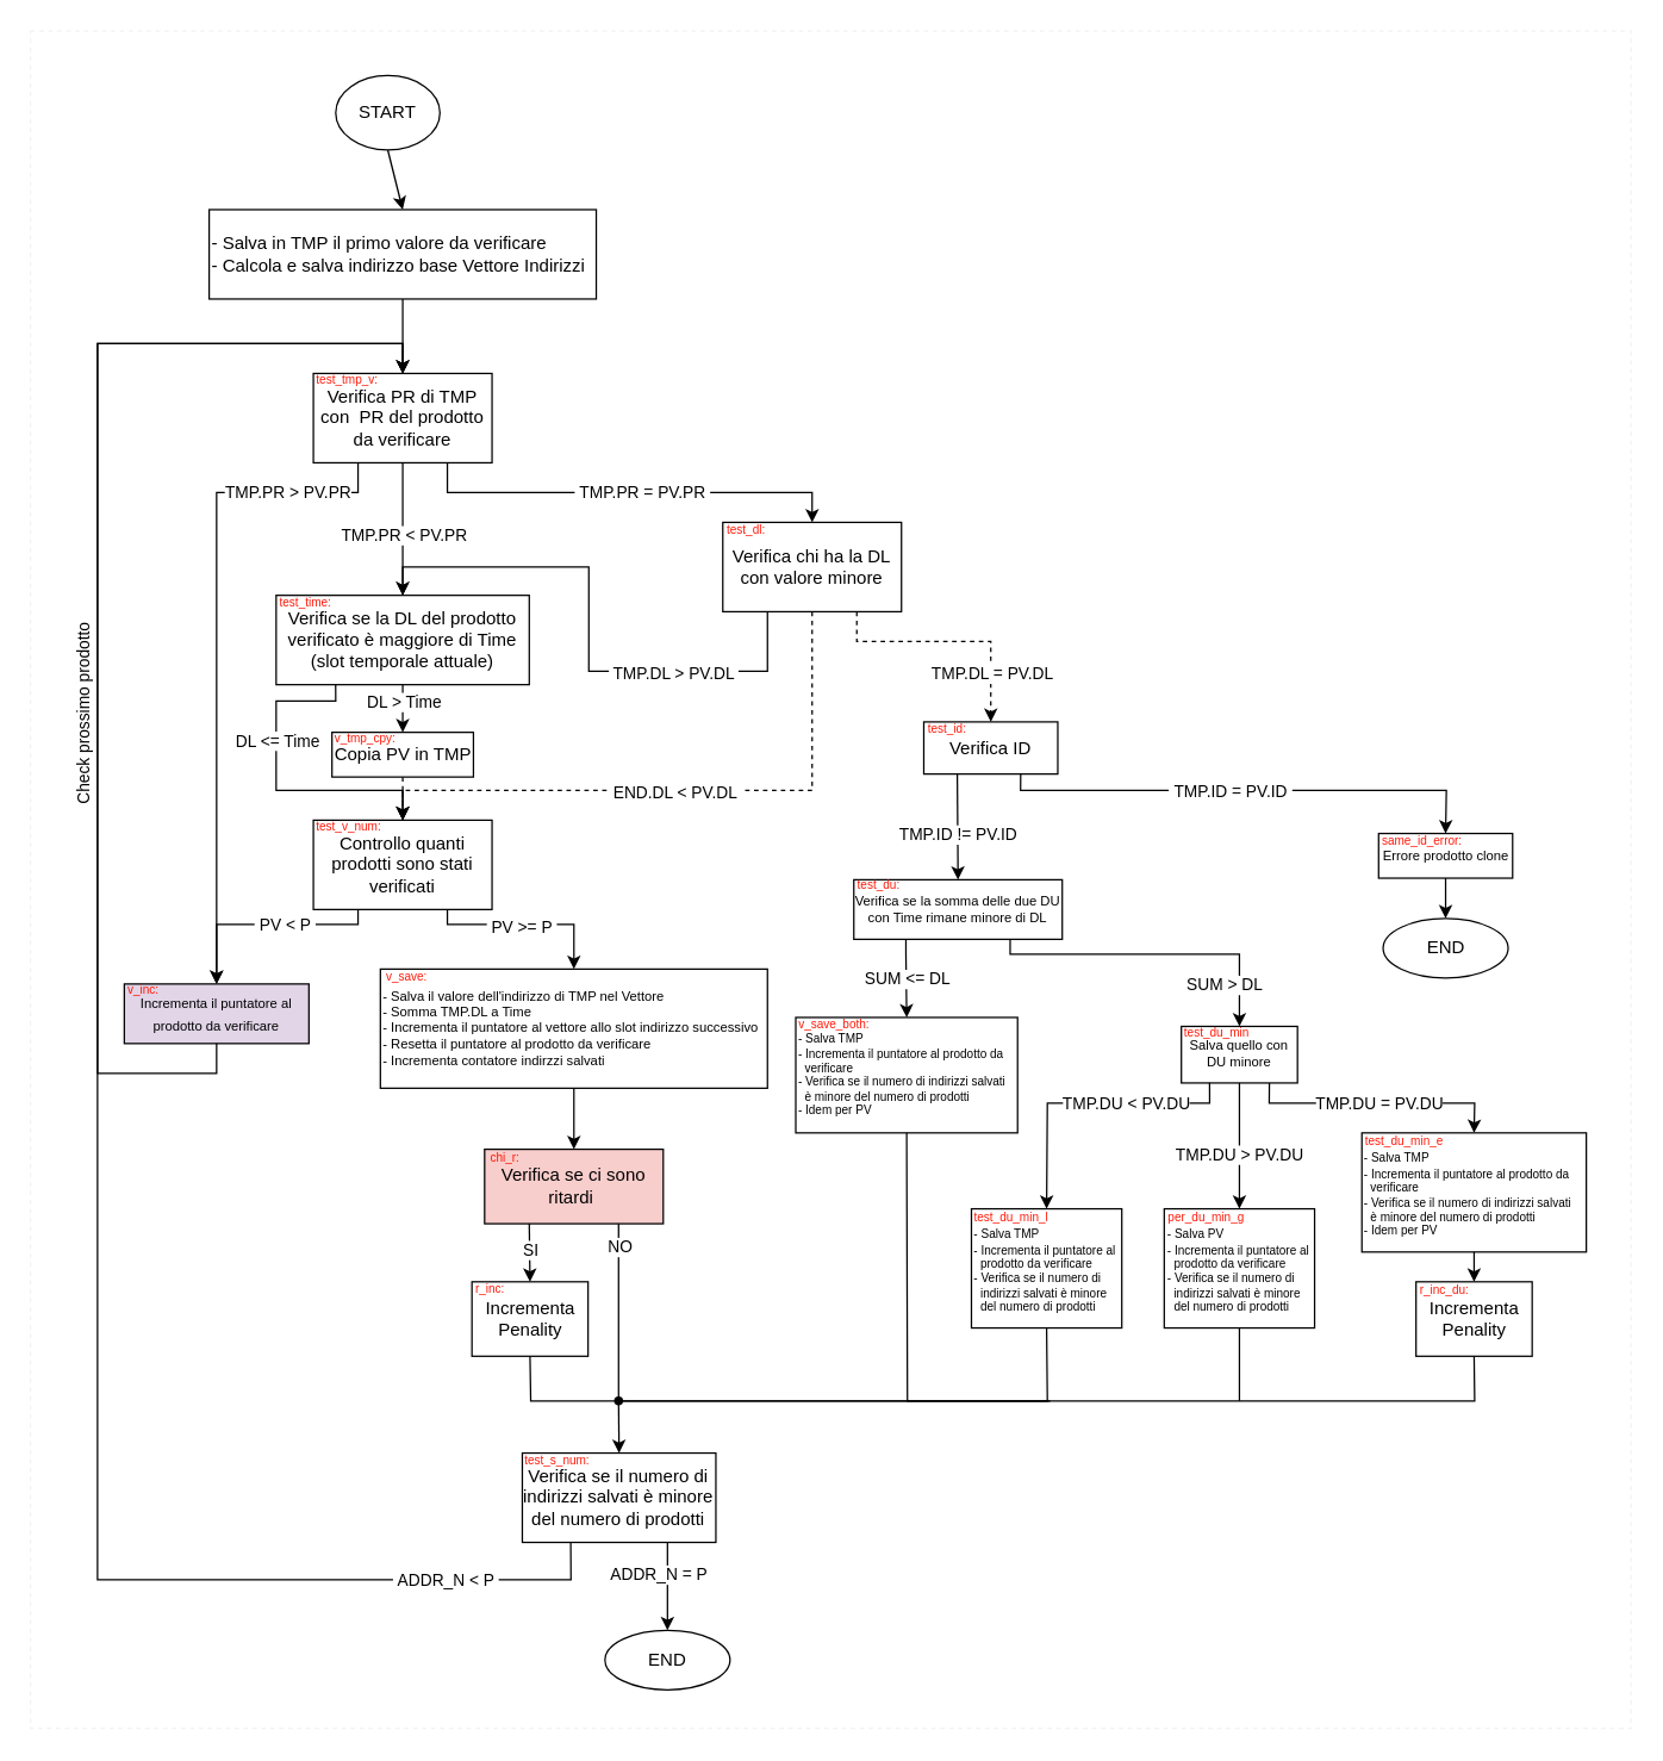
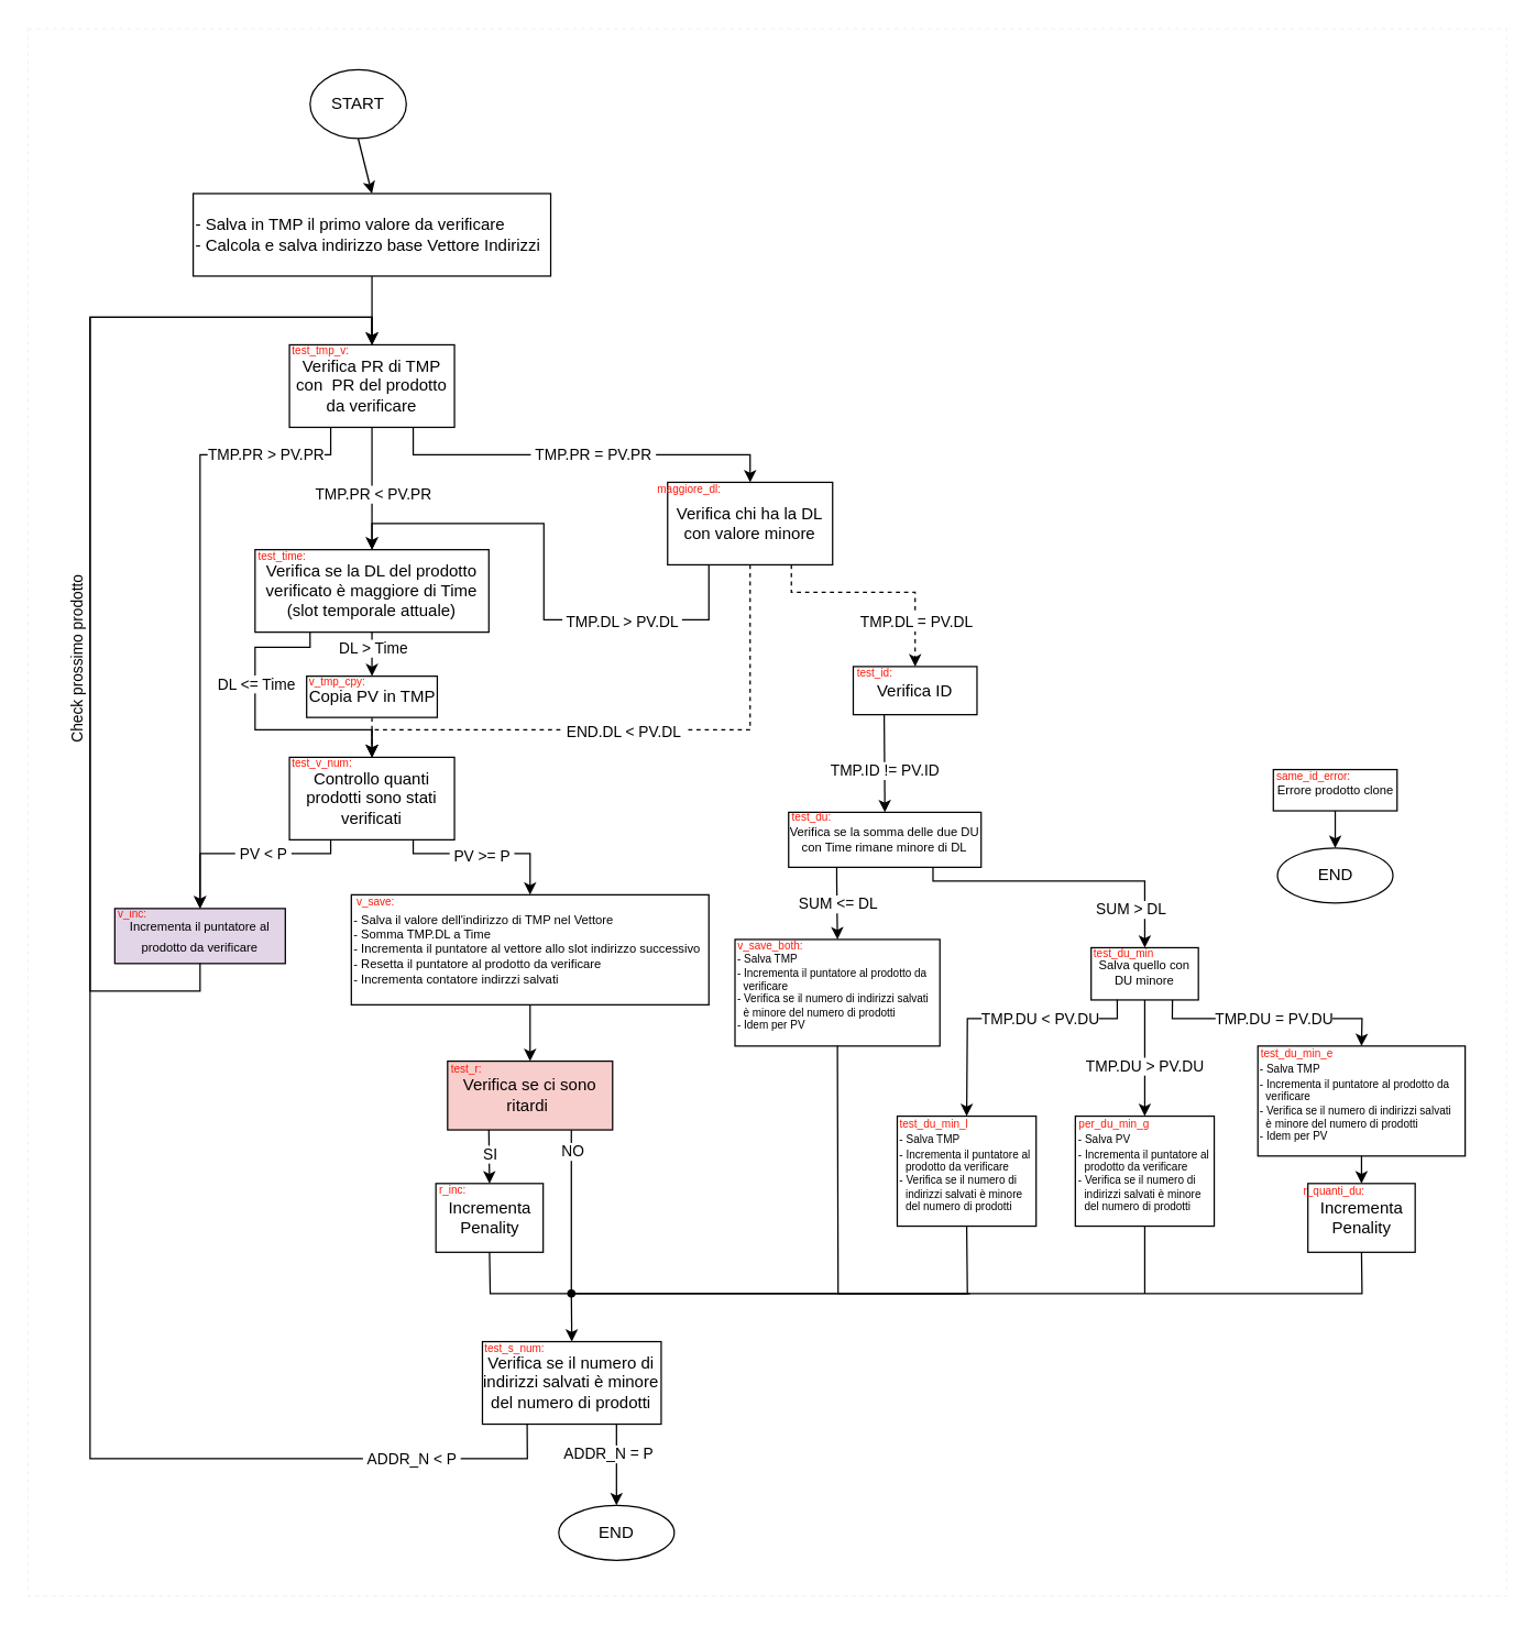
- <mxCell id="62" value="&lt;font style=&quot;font-size: 8px;&quot; color=&quot;#ff1808&quot;&gt;test_dl:&lt;/font&gt;" style="text;html=1;align=center;verticalAlign=middle;whiteSpace=wrap;rounded=0;" parent="1" vertex="1"><mxGeometry x="471" y="339" width="60" height="30" as="geometry" /></mxCell>
+ <mxCell id="62" value="&lt;font style=&quot;font-size: 8px;&quot; color=&quot;#ff1808&quot;&gt;maggiore_dl:&lt;/font&gt;" style="text;html=1;align=center;verticalAlign=middle;whiteSpace=wrap;rounded=0;" parent="1" vertex="1"><mxGeometry x="471" y="339" width="60" height="30" as="geometry" /></mxCell>
- <mxCell id="37" value="" style="endArrow=classic;html=1;rounded=0;entryX=0.5;entryY=0;entryDx=0;entryDy=0;exitX=0.723;exitY=1;exitDx=0;exitDy=0;exitPerimeter=0;" parent="1" source="33" target="36" edge="1"><mxGeometry width="50" height="50" relative="1" as="geometry"><mxPoint x="535" y="600" as="sourcePoint" /><mxPoint x="585" y="550" as="targetPoint" /><Array as="points"><mxPoint x="685" y="530" /><mxPoint x="971" y="530" /></Array></mxGeometry></mxCell>
- <mxCell id="38" value="&amp;nbsp;TMP.ID = PV.ID&amp;nbsp;" style="edgeLabel;html=1;align=center;verticalAlign=middle;resizable=0;points=[];" parent="37" vertex="1" connectable="0"><mxGeometry x="0.661" relative="1" as="geometry"><mxPoint x="-119" as="offset" /></mxGeometry></mxCell>
- <mxCell id="93" value="&lt;font style=&quot;font-size: 8px;&quot; color=&quot;#ff1808&quot;&gt;chi_r:&lt;/font&gt;" style="text;html=1;align=center;verticalAlign=middle;whiteSpace=wrap;rounded=0;" parent="1" vertex="1"><mxGeometry x="309" y="761" width="60" height="30" as="geometry" /></mxCell>
+ <mxCell id="93" value="&lt;font style=&quot;font-size: 8px;&quot; color=&quot;#ff1808&quot;&gt;test_r:&lt;/font&gt;" style="text;html=1;align=center;verticalAlign=middle;whiteSpace=wrap;rounded=0;" parent="1" vertex="1"><mxGeometry x="309" y="761" width="60" height="30" as="geometry" /></mxCell>
- <mxCell id="95" value="&lt;font style=&quot;font-size: 8px;&quot; color=&quot;#ff1808&quot;&gt;r_inc_du:&lt;/font&gt;" style="text;html=1;align=center;verticalAlign=middle;whiteSpace=wrap;rounded=0;" parent="1" vertex="1"><mxGeometry x="940" y="850" width="60" height="30" as="geometry" /></mxCell>
+ <mxCell id="95" value="&lt;font style=&quot;font-size: 8px;&quot; color=&quot;#ff1808&quot;&gt;r_quanti_du:&lt;/font&gt;" style="text;html=1;align=center;verticalAlign=middle;whiteSpace=wrap;rounded=0;" parent="1" vertex="1"><mxGeometry x="940" y="850" width="60" height="30" as="geometry" /></mxCell>
